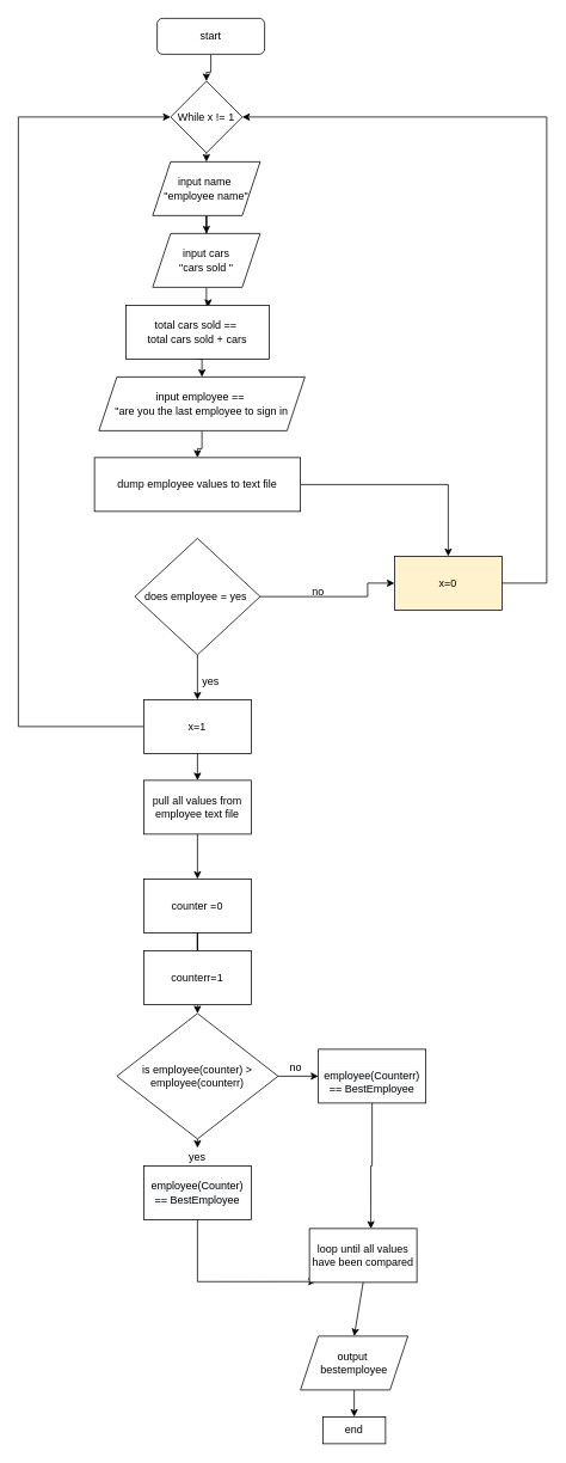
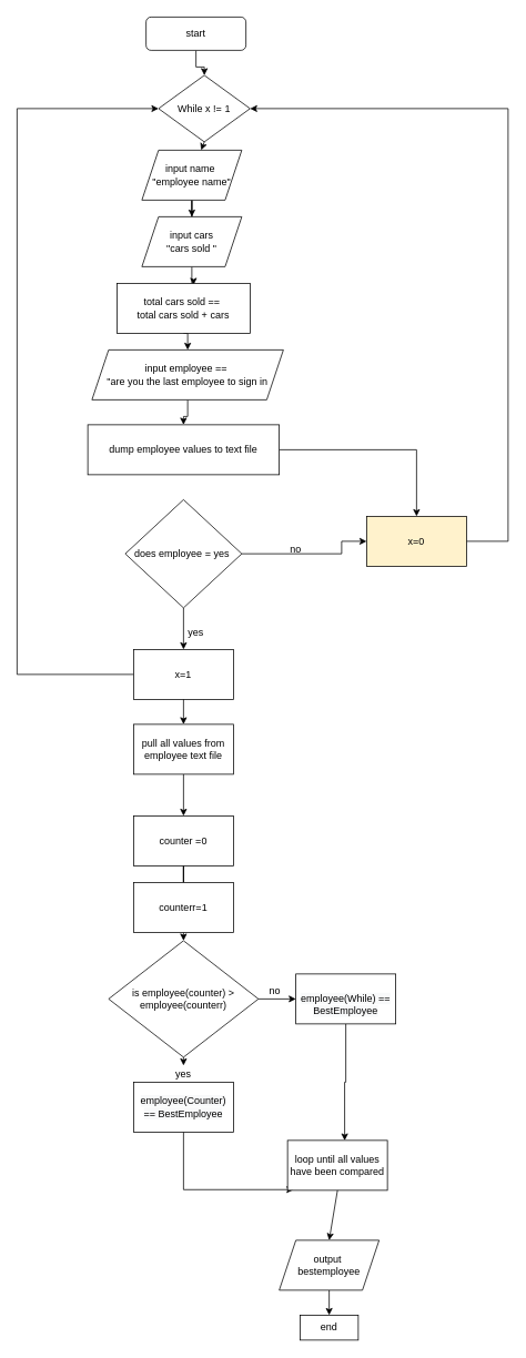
- <mxCell id="10" value="While x != 1" style="rhombus;whiteSpace=wrap;html=1;" parent="1" vertex="1"><mxGeometry x="190" y="90" width="80" height="80" as="geometry" /></mxCell>
+ <mxCell id="10" value="While x != 1" style="rhombus;whiteSpace=wrap;html=1;" parent="1" vertex="1"><mxGeometry x="190" y="90" width="110" height="80" as="geometry" /></mxCell>
- <mxCell id="38" value="&lt;br&gt;&lt;span style=&quot;color: rgb(0 , 0 , 0) ; font-family: &amp;#34;helvetica&amp;#34; ; font-size: 12px ; font-style: normal ; font-weight: 400 ; letter-spacing: normal ; text-align: center ; text-indent: 0px ; text-transform: none ; word-spacing: 0px ; background-color: rgb(248 , 249 , 250) ; display: inline ; float: none&quot;&gt;employee(Counterr) == BestEmployee&lt;/span&gt;" style="rounded=0;whiteSpace=wrap;html=1;" vertex="1" parent="1"><mxGeometry x="355" y="1170" width="120" height="60" as="geometry" /></mxCell>
+ <mxCell id="38" value="&lt;br&gt;&lt;span style=&quot;color: rgb(0 , 0 , 0) ; font-family: &amp;#34;helvetica&amp;#34; ; font-size: 12px ; font-style: normal ; font-weight: 400 ; letter-spacing: normal ; text-align: center ; text-indent: 0px ; text-transform: none ; word-spacing: 0px ; background-color: rgb(248 , 249 , 250) ; display: inline ; float: none&quot;&gt;employee(While) == BestEmployee&lt;/span&gt;" style="rounded=0;whiteSpace=wrap;html=1;" vertex="1" parent="1"><mxGeometry x="355" y="1170" width="120" height="60" as="geometry" /></mxCell>
